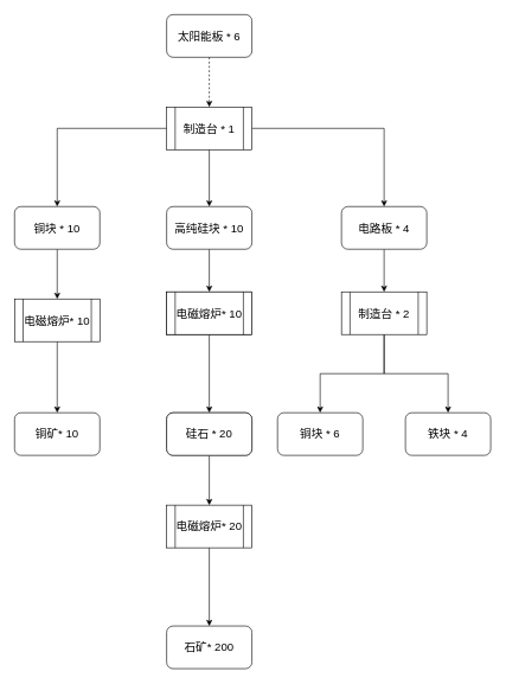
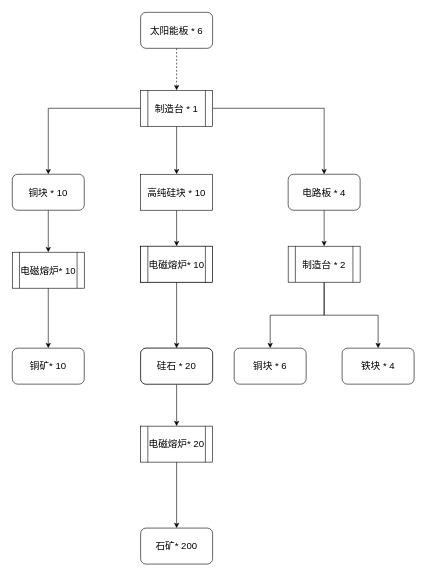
- <mxCell id="10" value="高纯硅块 * 10" style="rounded=1;whiteSpace=wrap;html=1;fontSize=16;" vertex="1" parent="1"><mxGeometry x="234" y="290" width="120" height="60" as="geometry" /></mxCell>
+ <mxCell id="10" value="高纯硅块 * 10" style="whiteSpace=wrap;html=1;fontSize=16;rounded=0;" vertex="1" parent="1"><mxGeometry x="234" y="290" width="120" height="60" as="geometry" /></mxCell>
